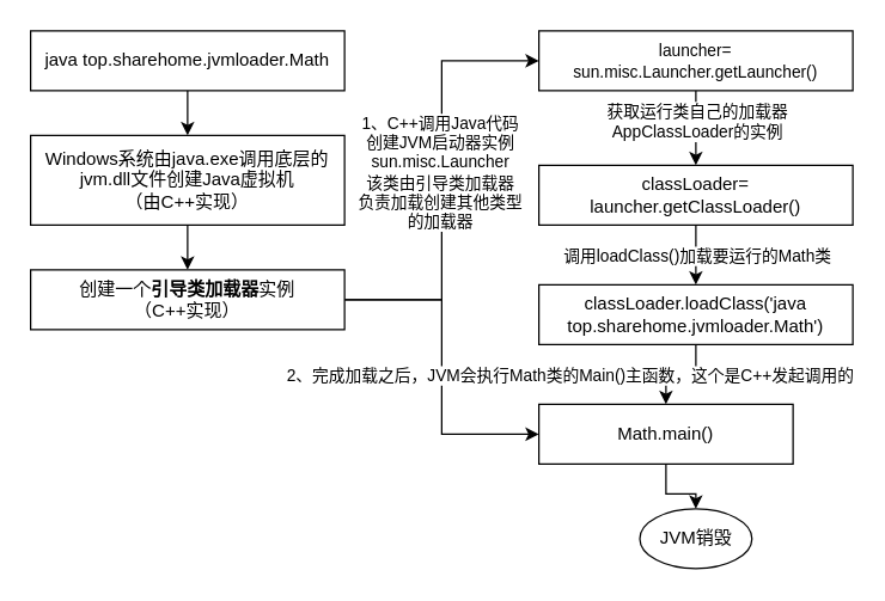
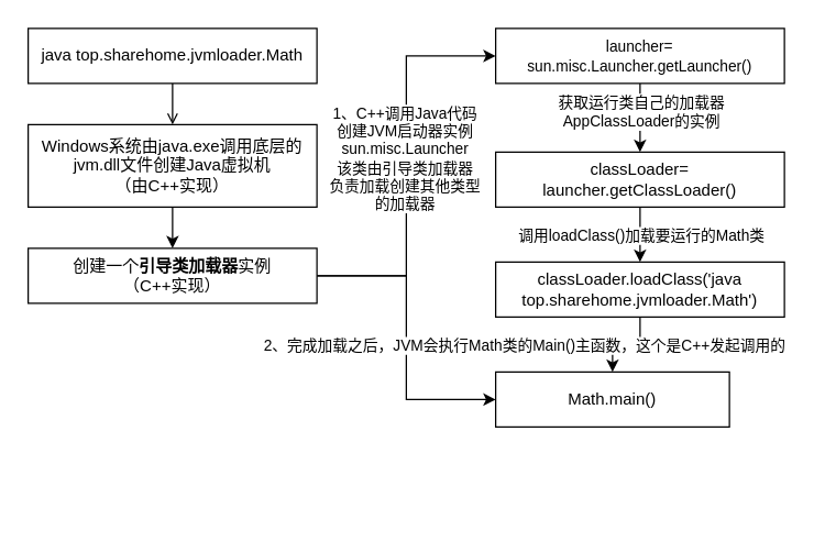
- <mxCell id="3" style="edgeStyle=orthogonalEdgeStyle;rounded=0;orthogonalLoop=1;jettySize=auto;html=1;" parent="1" source="4" target="6" edge="1"><mxGeometry relative="1" as="geometry" /></mxCell>
+ <mxCell id="3" style="edgeStyle=orthogonalEdgeStyle;rounded=0;orthogonalLoop=1;jettySize=auto;html=1;endArrow=open;" parent="1" source="4" target="6" edge="1"><mxGeometry relative="1" as="geometry" /></mxCell>
- <mxCell id="19" style="edgeStyle=orthogonalEdgeStyle;rounded=0;orthogonalLoop=1;jettySize=auto;html=1;entryX=0.5;entryY=0;entryDx=0;entryDy=0;" edge="1" parent="1" source="20" target="21"><mxGeometry relative="1" as="geometry" /></mxCell>
- <mxCell id="21" value="JVM销毁" style="ellipse;whiteSpace=wrap;html=1;" vertex="1" parent="1"><mxGeometry x="427.5" y="340" width="75" height="40" as="geometry" /></mxCell>
